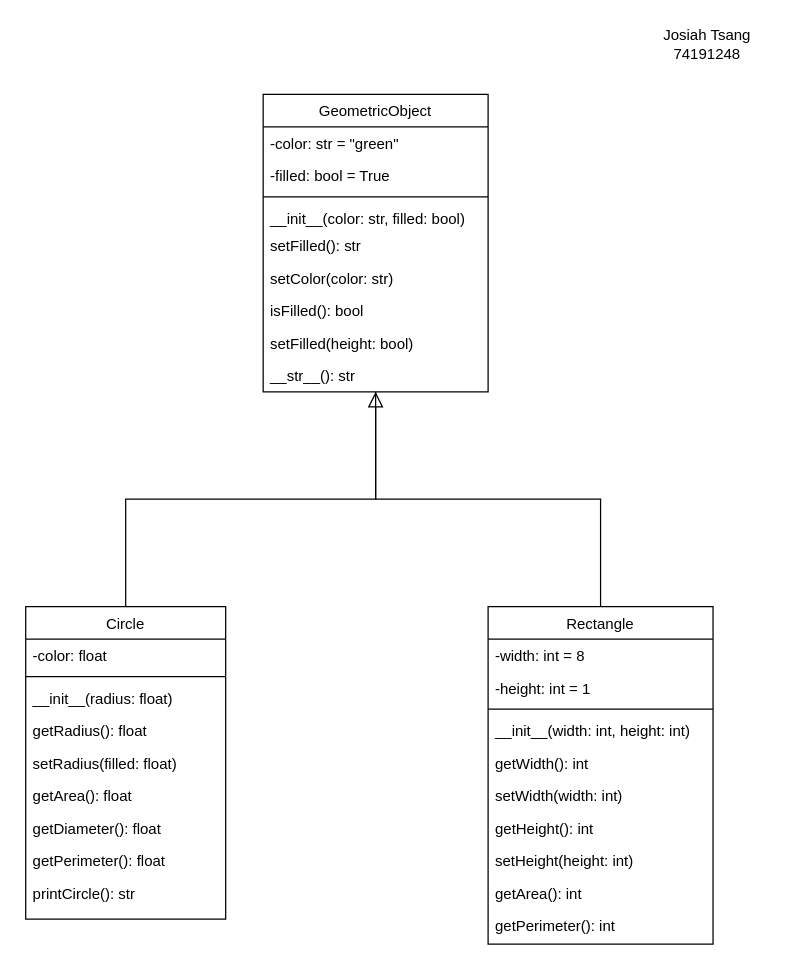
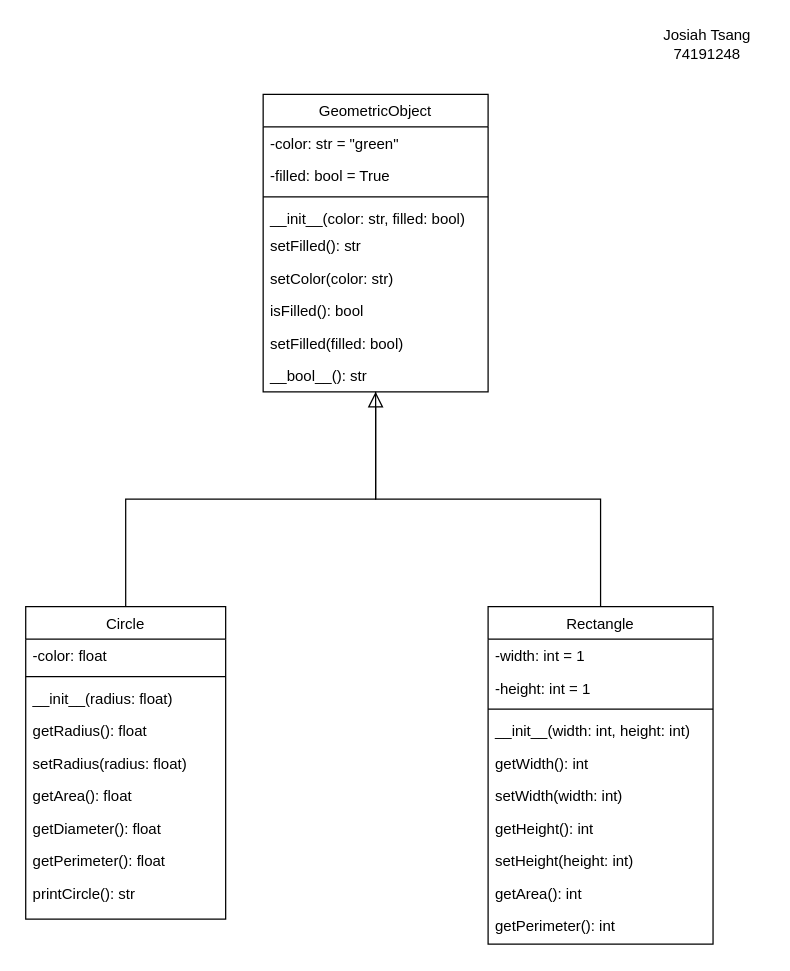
- <mxCell id="10" value="setFilled(height: bool)" style="text;align=left;verticalAlign=top;spacingLeft=4;spacingRight=4;overflow=hidden;rotatable=0;points=[[0,0.5],[1,0.5]];portConstraint=eastwest;" parent="2" vertex="1"><mxGeometry y="186" width="180" height="26" as="geometry" /></mxCell>
+ <mxCell id="10" value="setFilled(filled: bool)" style="text;align=left;verticalAlign=top;spacingLeft=4;spacingRight=4;overflow=hidden;rotatable=0;points=[[0,0.5],[1,0.5]];portConstraint=eastwest;" parent="2" vertex="1"><mxGeometry y="186" width="180" height="26" as="geometry" /></mxCell>
- <mxCell id="11" value="__str__(): str" style="text;align=left;verticalAlign=top;spacingLeft=4;spacingRight=4;overflow=hidden;rotatable=0;points=[[0,0.5],[1,0.5]];portConstraint=eastwest;" parent="2" vertex="1"><mxGeometry y="212" width="180" height="26" as="geometry" /></mxCell>
+ <mxCell id="11" value="__bool__(): str" style="text;align=left;verticalAlign=top;spacingLeft=4;spacingRight=4;overflow=hidden;rotatable=0;points=[[0,0.5],[1,0.5]];portConstraint=eastwest;" parent="2" vertex="1"><mxGeometry y="212" width="180" height="26" as="geometry" /></mxCell>
- <mxCell id="25" value="-width: int = 8" style="text;align=left;verticalAlign=top;spacingLeft=4;spacingRight=4;overflow=hidden;rotatable=0;points=[[0,0.5],[1,0.5]];portConstraint=eastwest;" parent="24" vertex="1"><mxGeometry y="26" width="180" height="26" as="geometry" /></mxCell>
+ <mxCell id="25" value="-width: int = 1" style="text;align=left;verticalAlign=top;spacingLeft=4;spacingRight=4;overflow=hidden;rotatable=0;points=[[0,0.5],[1,0.5]];portConstraint=eastwest;" parent="24" vertex="1"><mxGeometry y="26" width="180" height="26" as="geometry" /></mxCell>
- <mxCell id="17" value="setRadius(filled: float)&#10;&#10;" style="text;align=left;verticalAlign=top;spacingLeft=4;spacingRight=4;overflow=hidden;rotatable=0;points=[[0,0.5],[1,0.5]];portConstraint=eastwest;" parent="12" vertex="1"><mxGeometry y="112" width="160" height="26" as="geometry" /></mxCell>
+ <mxCell id="17" value="setRadius(radius: float)&#10;&#10;" style="text;align=left;verticalAlign=top;spacingLeft=4;spacingRight=4;overflow=hidden;rotatable=0;points=[[0,0.5],[1,0.5]];portConstraint=eastwest;" parent="12" vertex="1"><mxGeometry y="112" width="160" height="26" as="geometry" /></mxCell>
